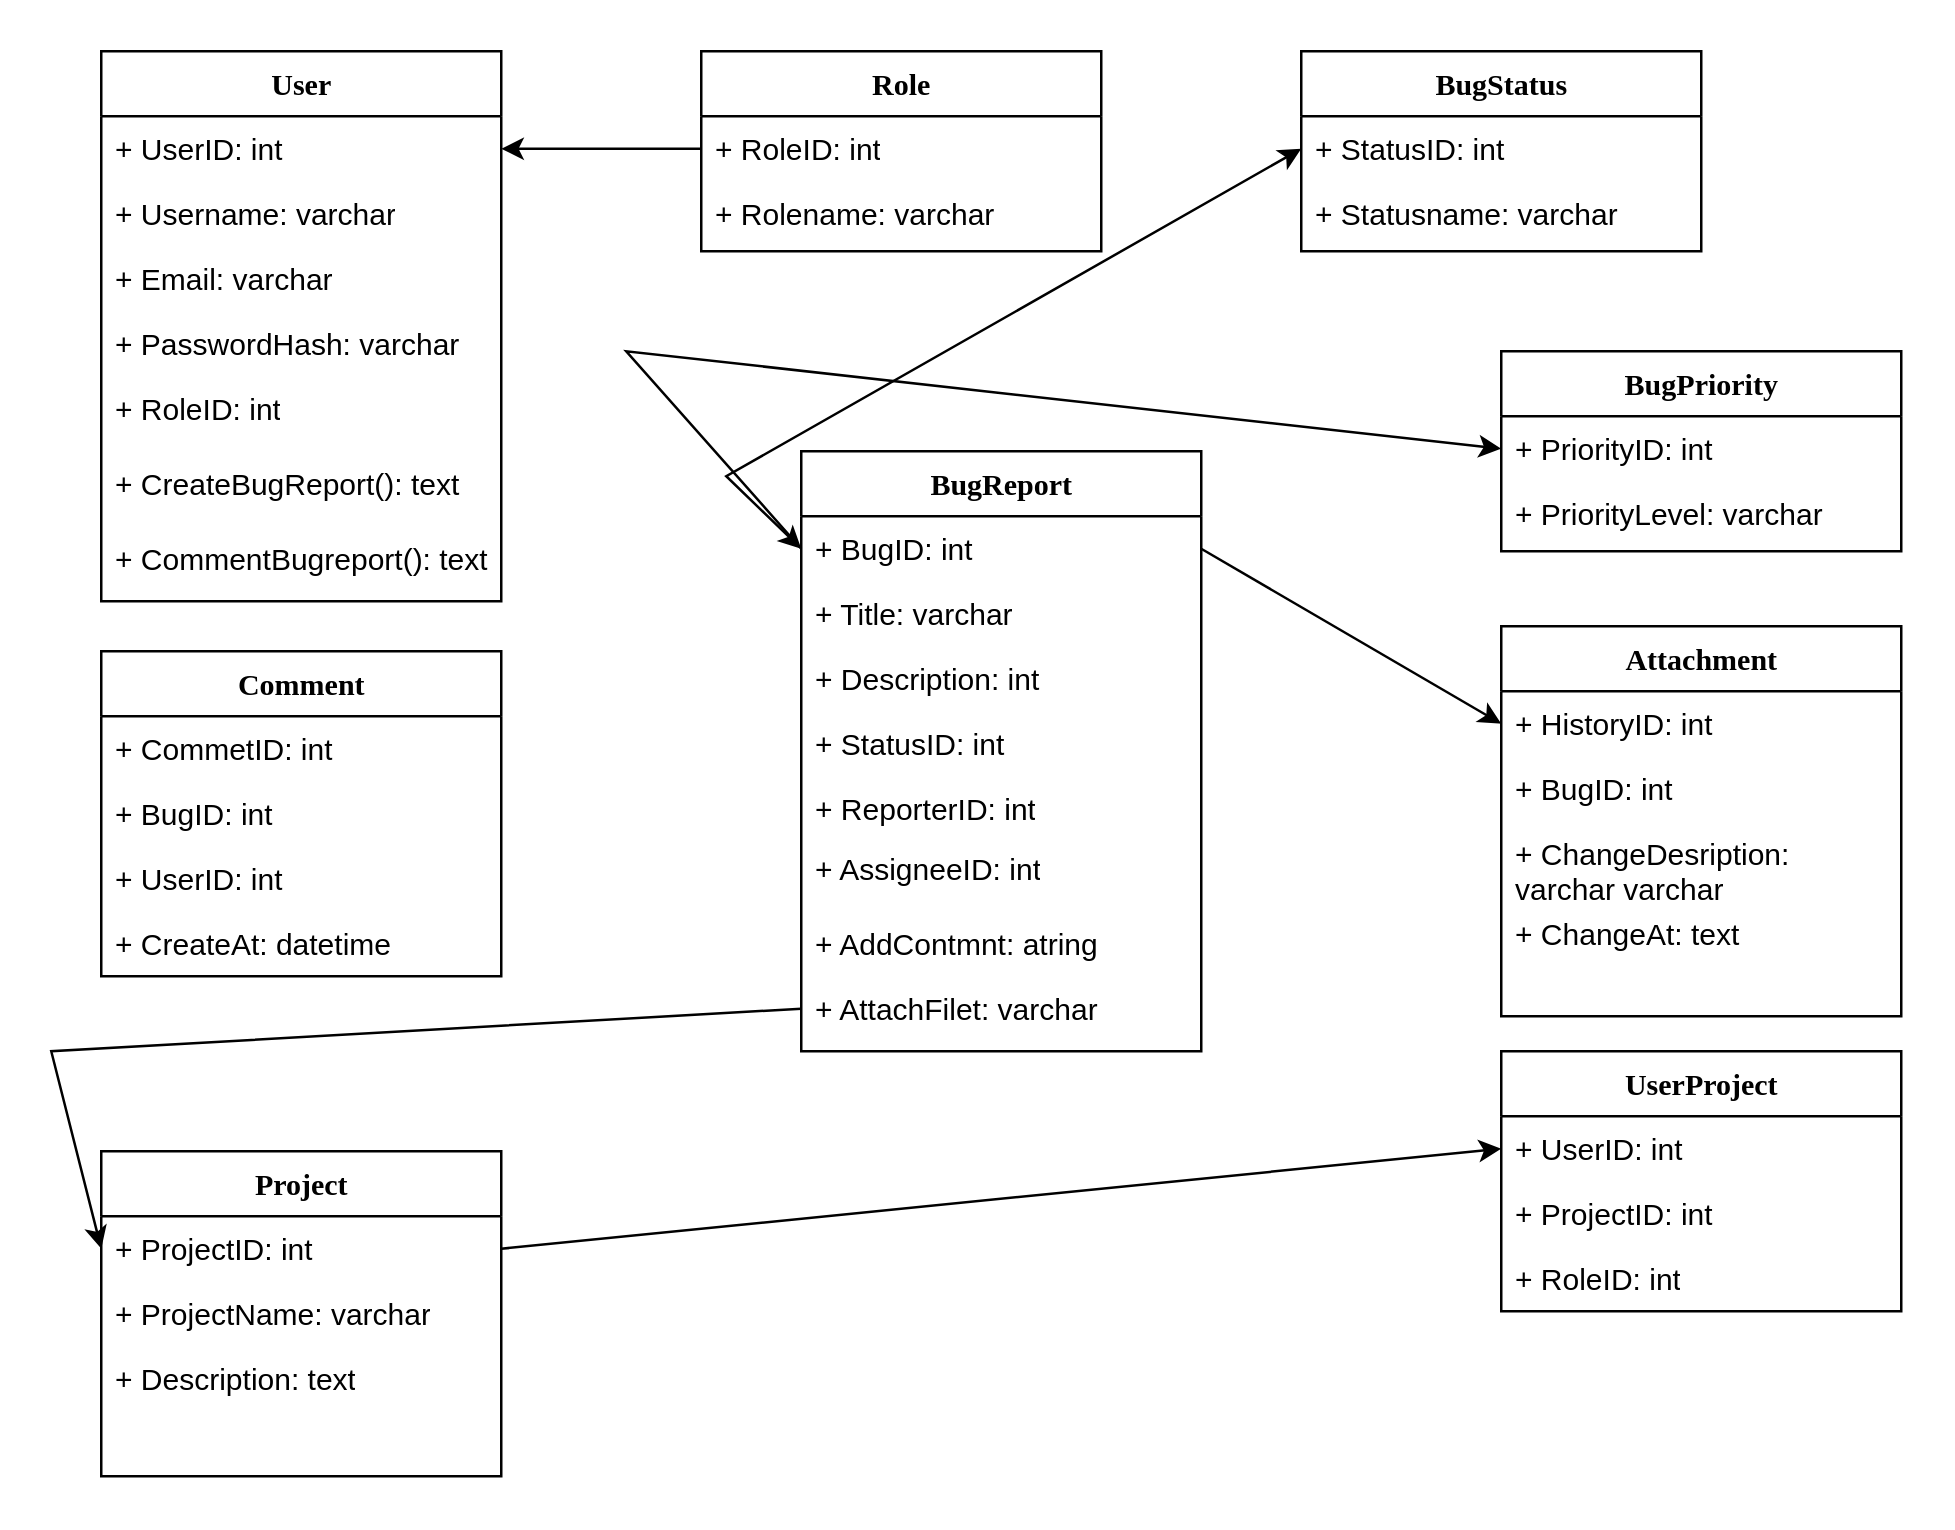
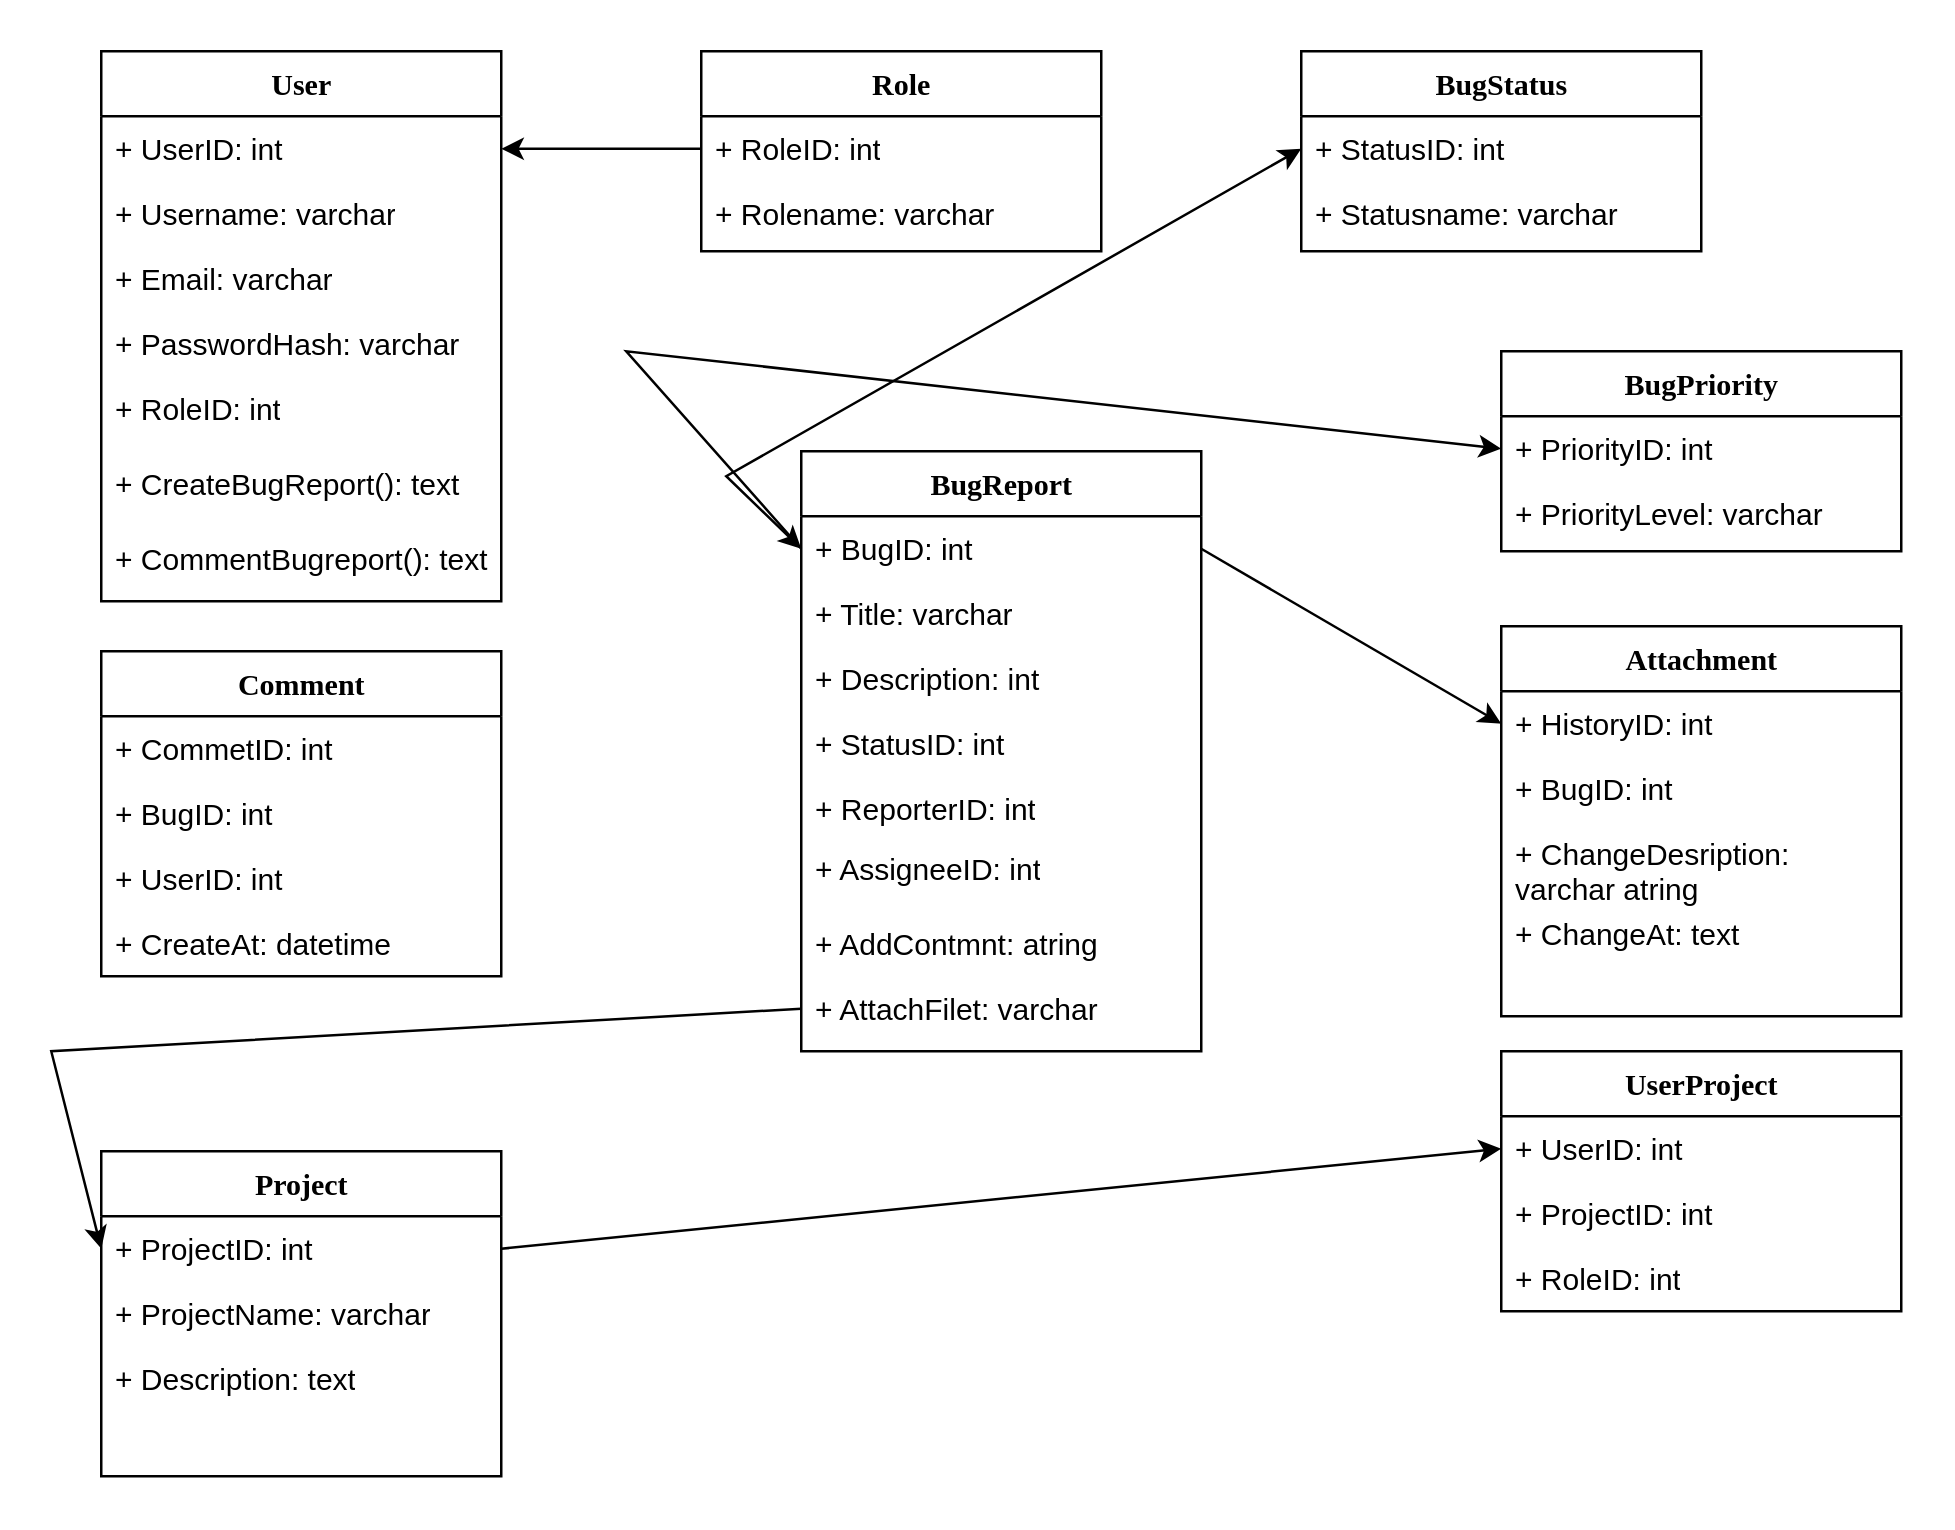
- <mxCell id="34" value="+ ChangeDesription: varchar varchar&lt;div&gt;&lt;br&gt;&lt;/div&gt;" style="text;html=1;strokeColor=none;fillColor=none;align=left;verticalAlign=top;spacingLeft=4;spacingRight=4;whiteSpace=wrap;overflow=hidden;rotatable=0;points=[[0,0.5],[1,0.5]];portConstraint=eastwest;" vertex="1" parent="31"><mxGeometry y="78" width="160" height="32" as="geometry" /></mxCell>
+ <mxCell id="34" value="+ ChangeDesription: varchar atring&lt;div&gt;&lt;br&gt;&lt;/div&gt;" style="text;html=1;strokeColor=none;fillColor=none;align=left;verticalAlign=top;spacingLeft=4;spacingRight=4;whiteSpace=wrap;overflow=hidden;rotatable=0;points=[[0,0.5],[1,0.5]];portConstraint=eastwest;" vertex="1" parent="31"><mxGeometry y="78" width="160" height="32" as="geometry" /></mxCell>
